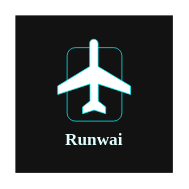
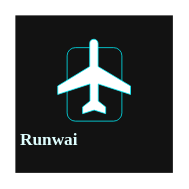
- <mxCell id="5" value="&lt;font style=&quot;color: rgb(224, 255, 255);&quot;&gt;&lt;b style=&quot;&quot;&gt;Runwai&lt;/b&gt;&lt;/font&gt;" style="text;html=1;align=center;verticalAlign=middle;whiteSpace=wrap;rounded=0;fontSize=23;fontFamily=Tahoma;" vertex="1" parent="1"><mxGeometry x="95" y="170" width="60" height="30" as="geometry" /></mxCell>
+ <mxCell id="5" value="&lt;font style=&quot;color: rgb(224, 255, 255);&quot;&gt;&lt;b style=&quot;&quot;&gt;Runwai&lt;/b&gt;&lt;/font&gt;" style="text;html=1;align=center;verticalAlign=middle;whiteSpace=wrap;rounded=0;fontSize=23;fontFamily=Tahoma;" vertex="1" parent="1"><mxGeometry x="35" y="170" width="60" height="30" as="geometry" /></mxCell>
